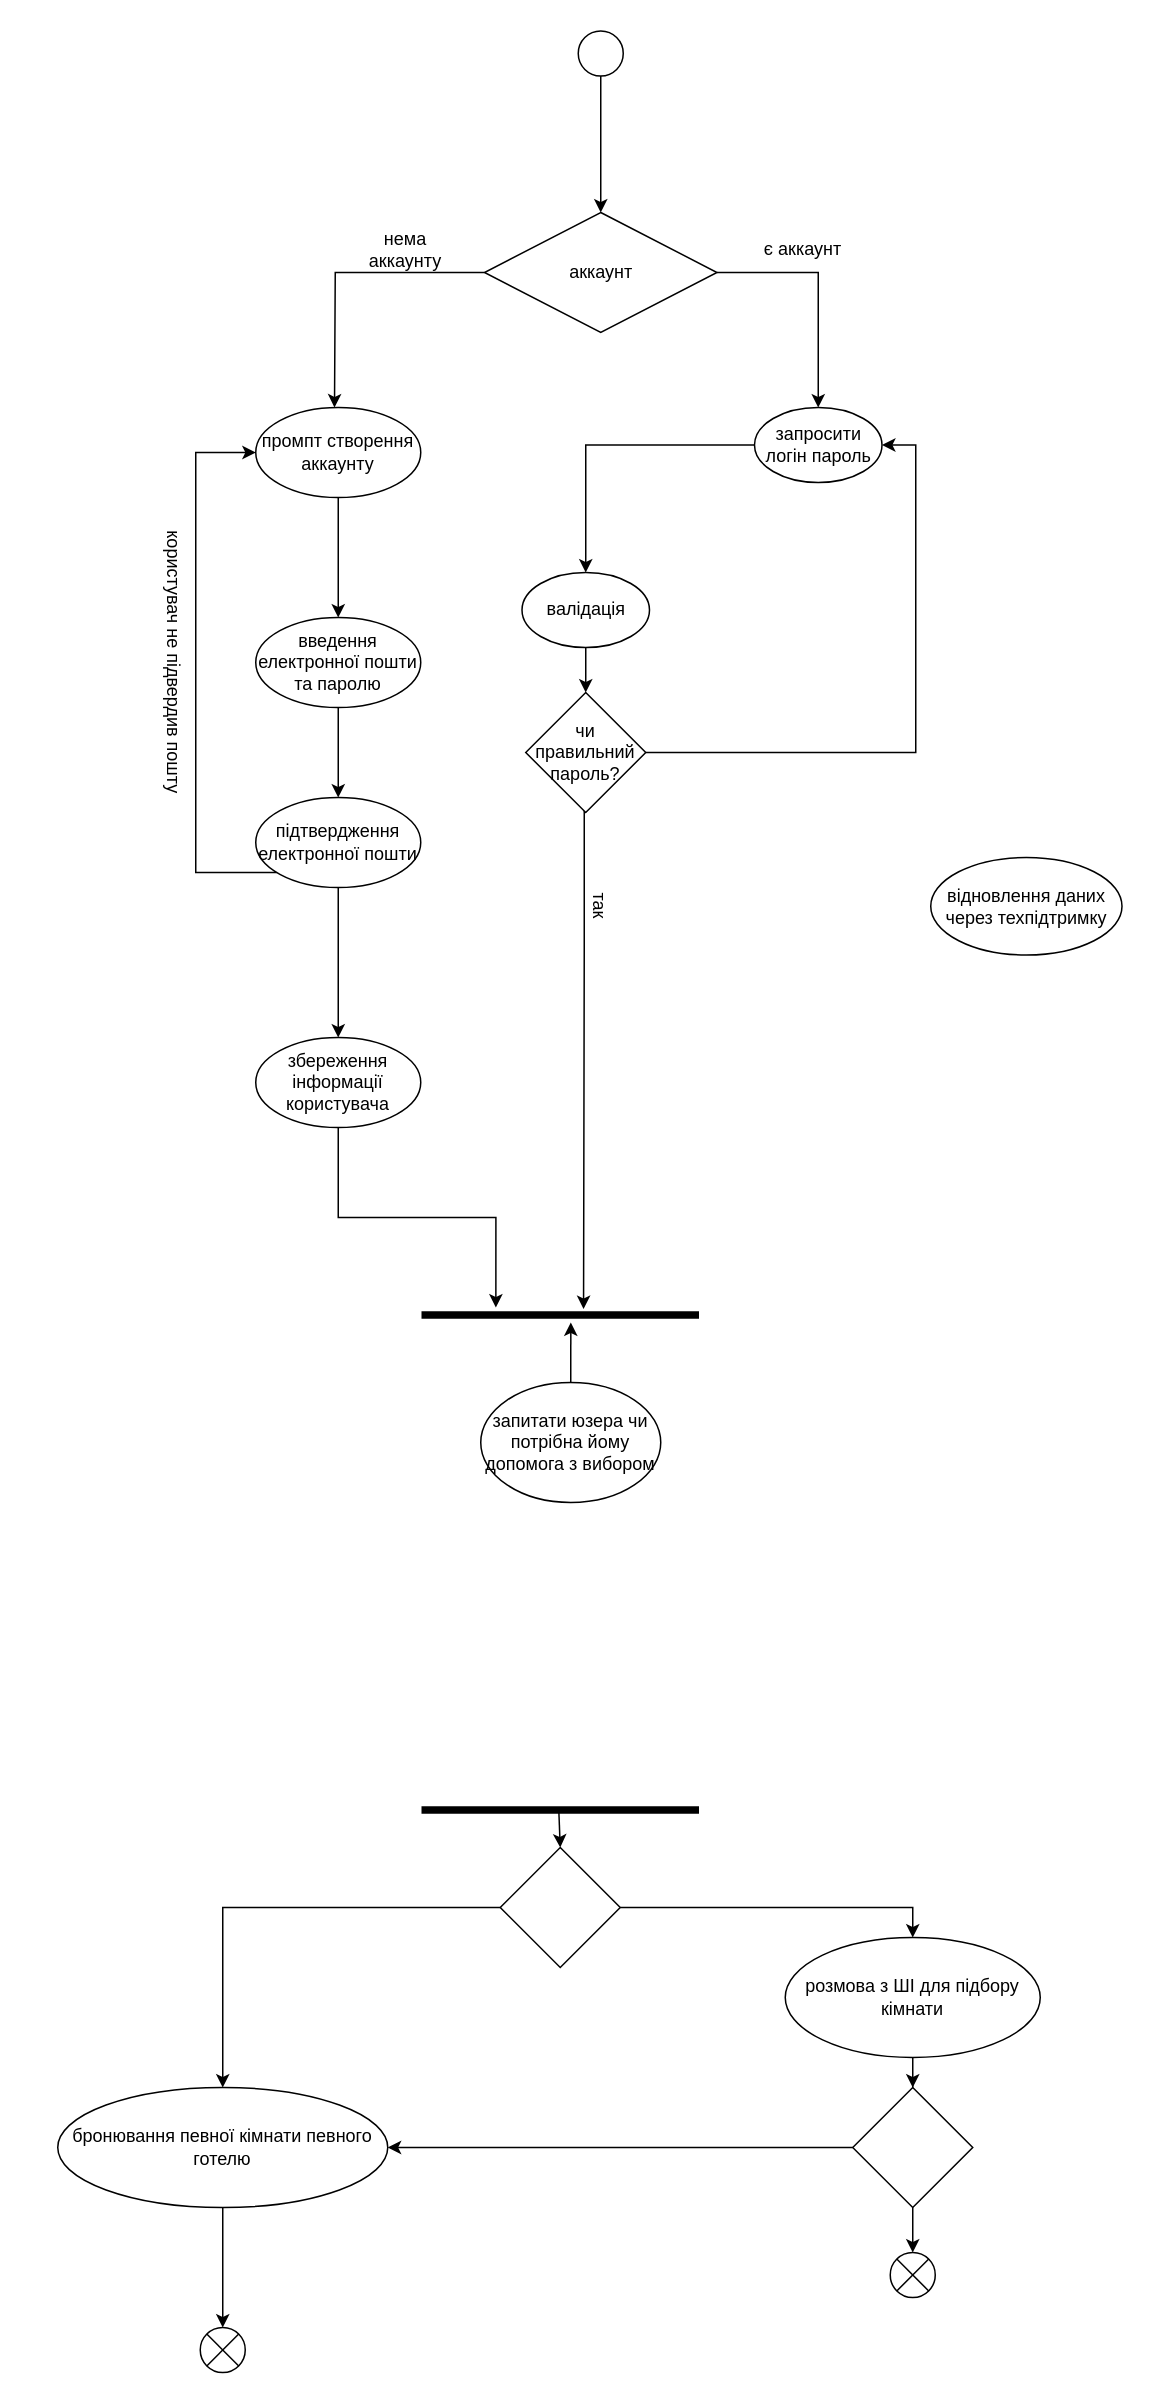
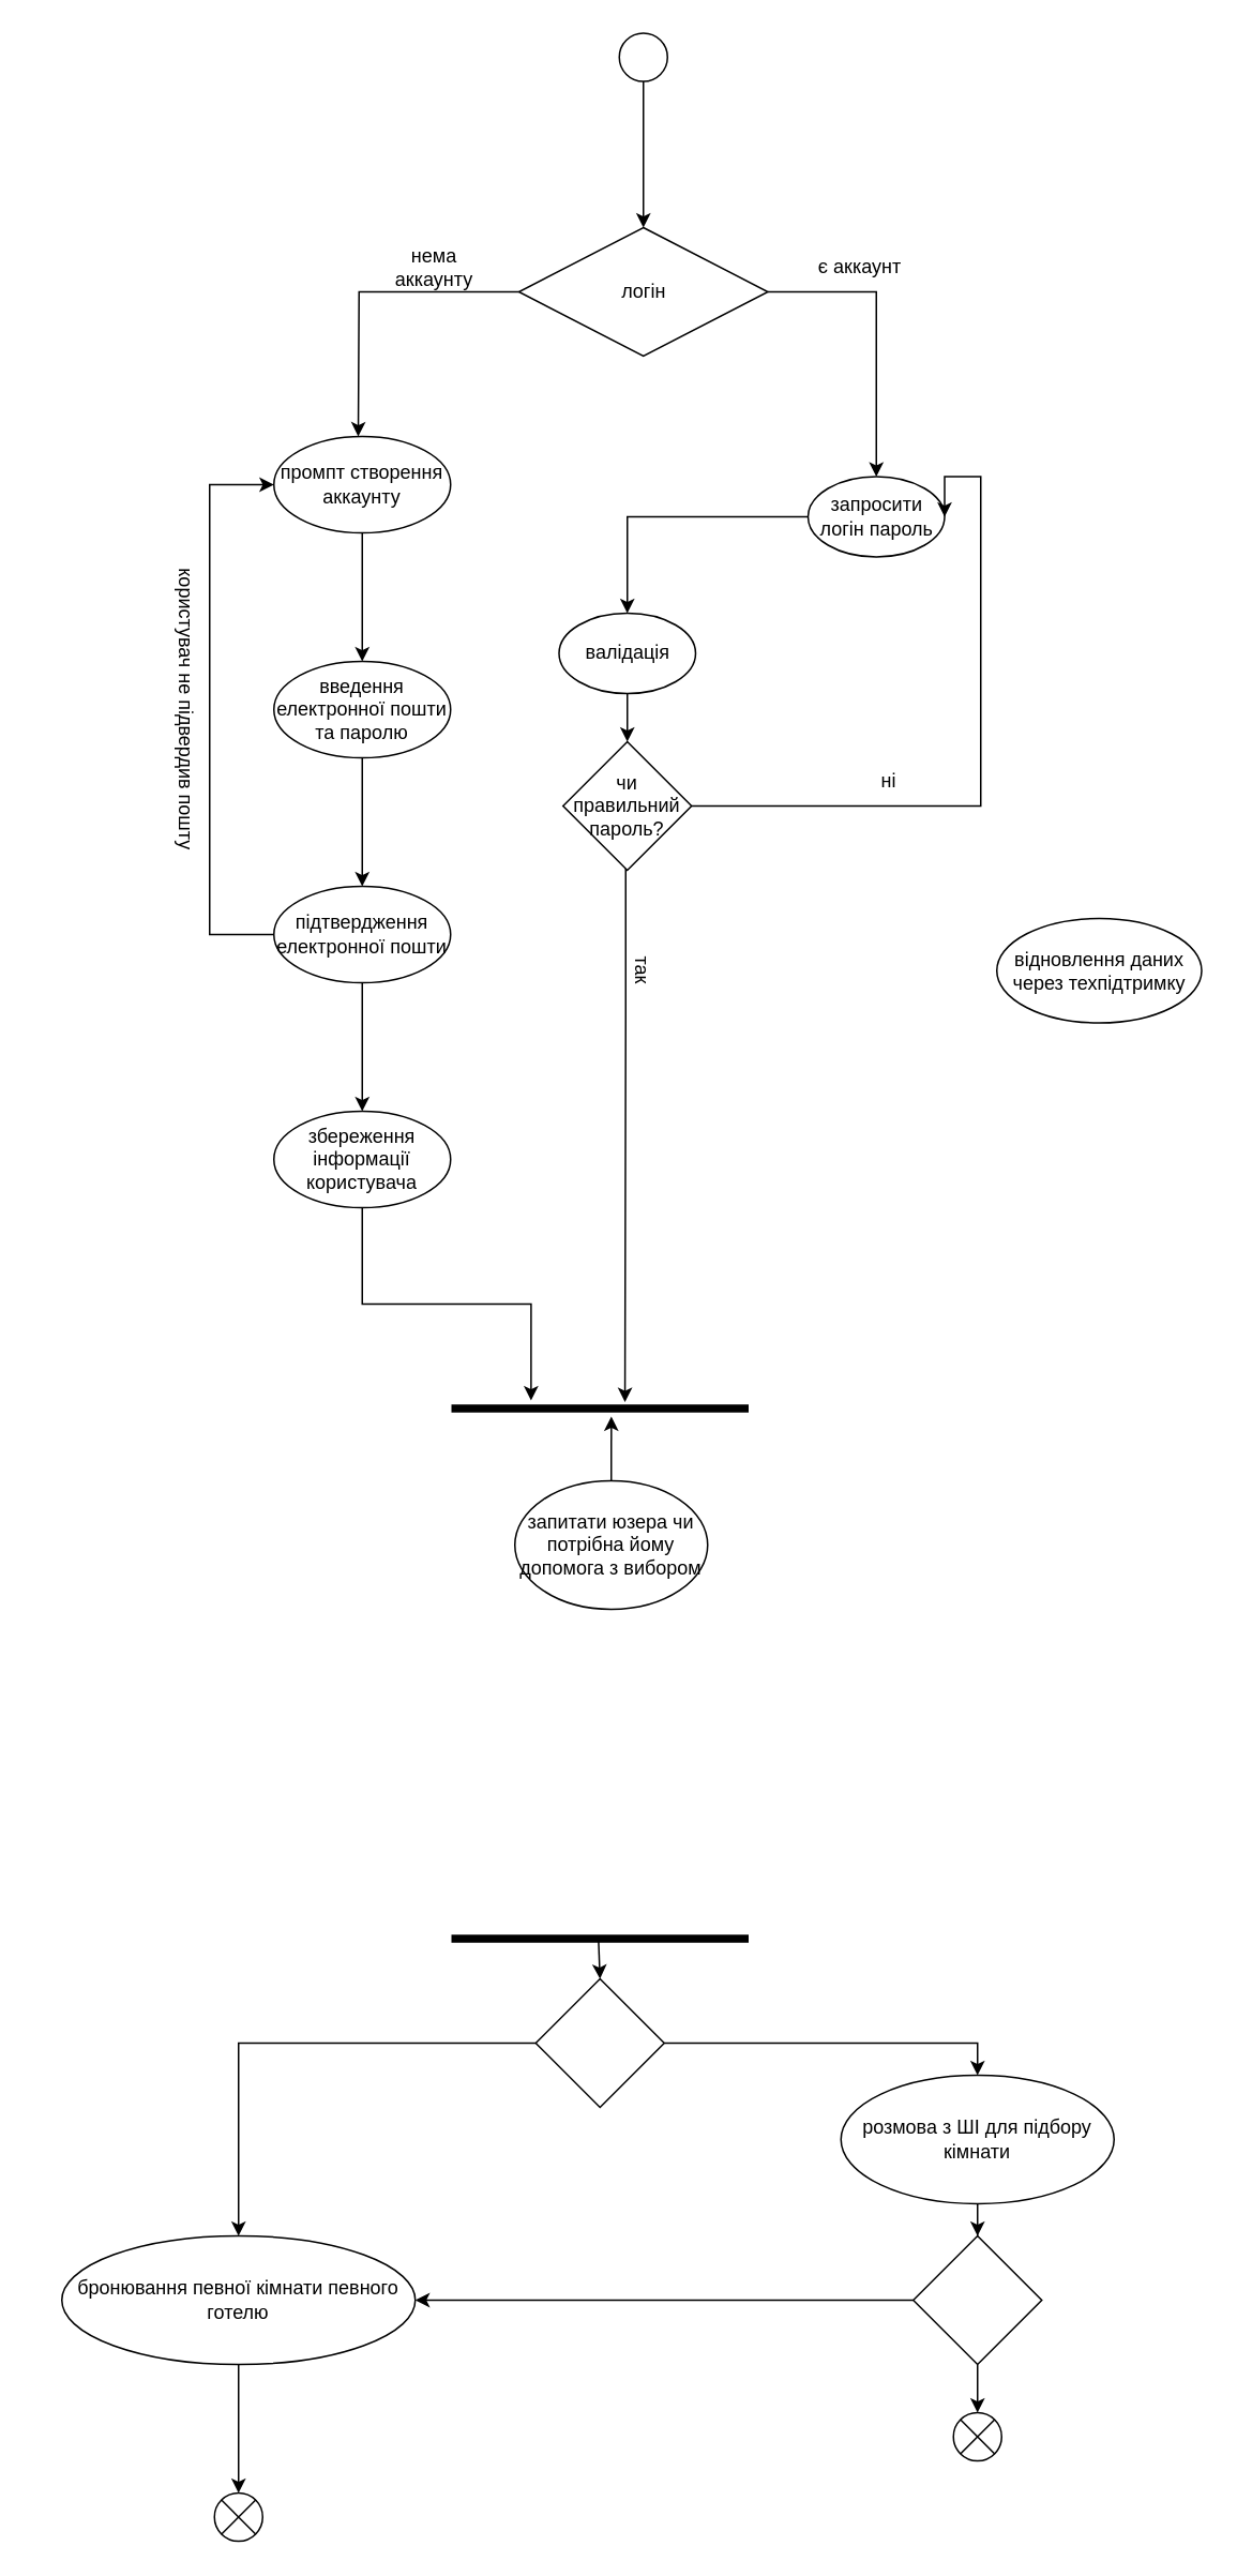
- <mxCell id="24" value="аккаунт" style="rhombus;whiteSpace=wrap;html=1;" vertex="1" parent="1"><mxGeometry x="322.5" y="141" width="155" height="80" as="geometry" /></mxCell>
+ <mxCell id="24" value="логін" style="rhombus;whiteSpace=wrap;html=1;" vertex="1" parent="1"><mxGeometry x="322.5" y="141" width="155" height="80" as="geometry" /></mxCell>
- <mxCell id="18" value="запросити логін пароль" style="ellipse;whiteSpace=wrap;html=1;" vertex="1" parent="1"><mxGeometry x="502.5" y="271" width="85" height="50" as="geometry" /></mxCell>
+ <mxCell id="18" value="запросити логін пароль" style="ellipse;whiteSpace=wrap;html=1;" vertex="1" parent="1"><mxGeometry x="502.5" y="296" width="85" height="50" as="geometry" /></mxCell>
+ <mxCell id="30" value="ні" style="text;html=1;align=center;verticalAlign=middle;whiteSpace=wrap;rounded=0;" vertex="1" parent="1"><mxGeometry x="522.5" y="471" width="60" height="30" as="geometry" /></mxCell>
- <mxCell id="40" value="підтвердження електронної пошти" style="ellipse;whiteSpace=wrap;html=1;" vertex="1" parent="1"><mxGeometry x="170" y="531" width="110" height="60" as="geometry" /></mxCell>
+ <mxCell id="40" value="підтвердження електронної пошти" style="ellipse;whiteSpace=wrap;html=1;" vertex="1" parent="1"><mxGeometry x="170" y="551" width="110" height="60" as="geometry" /></mxCell>
